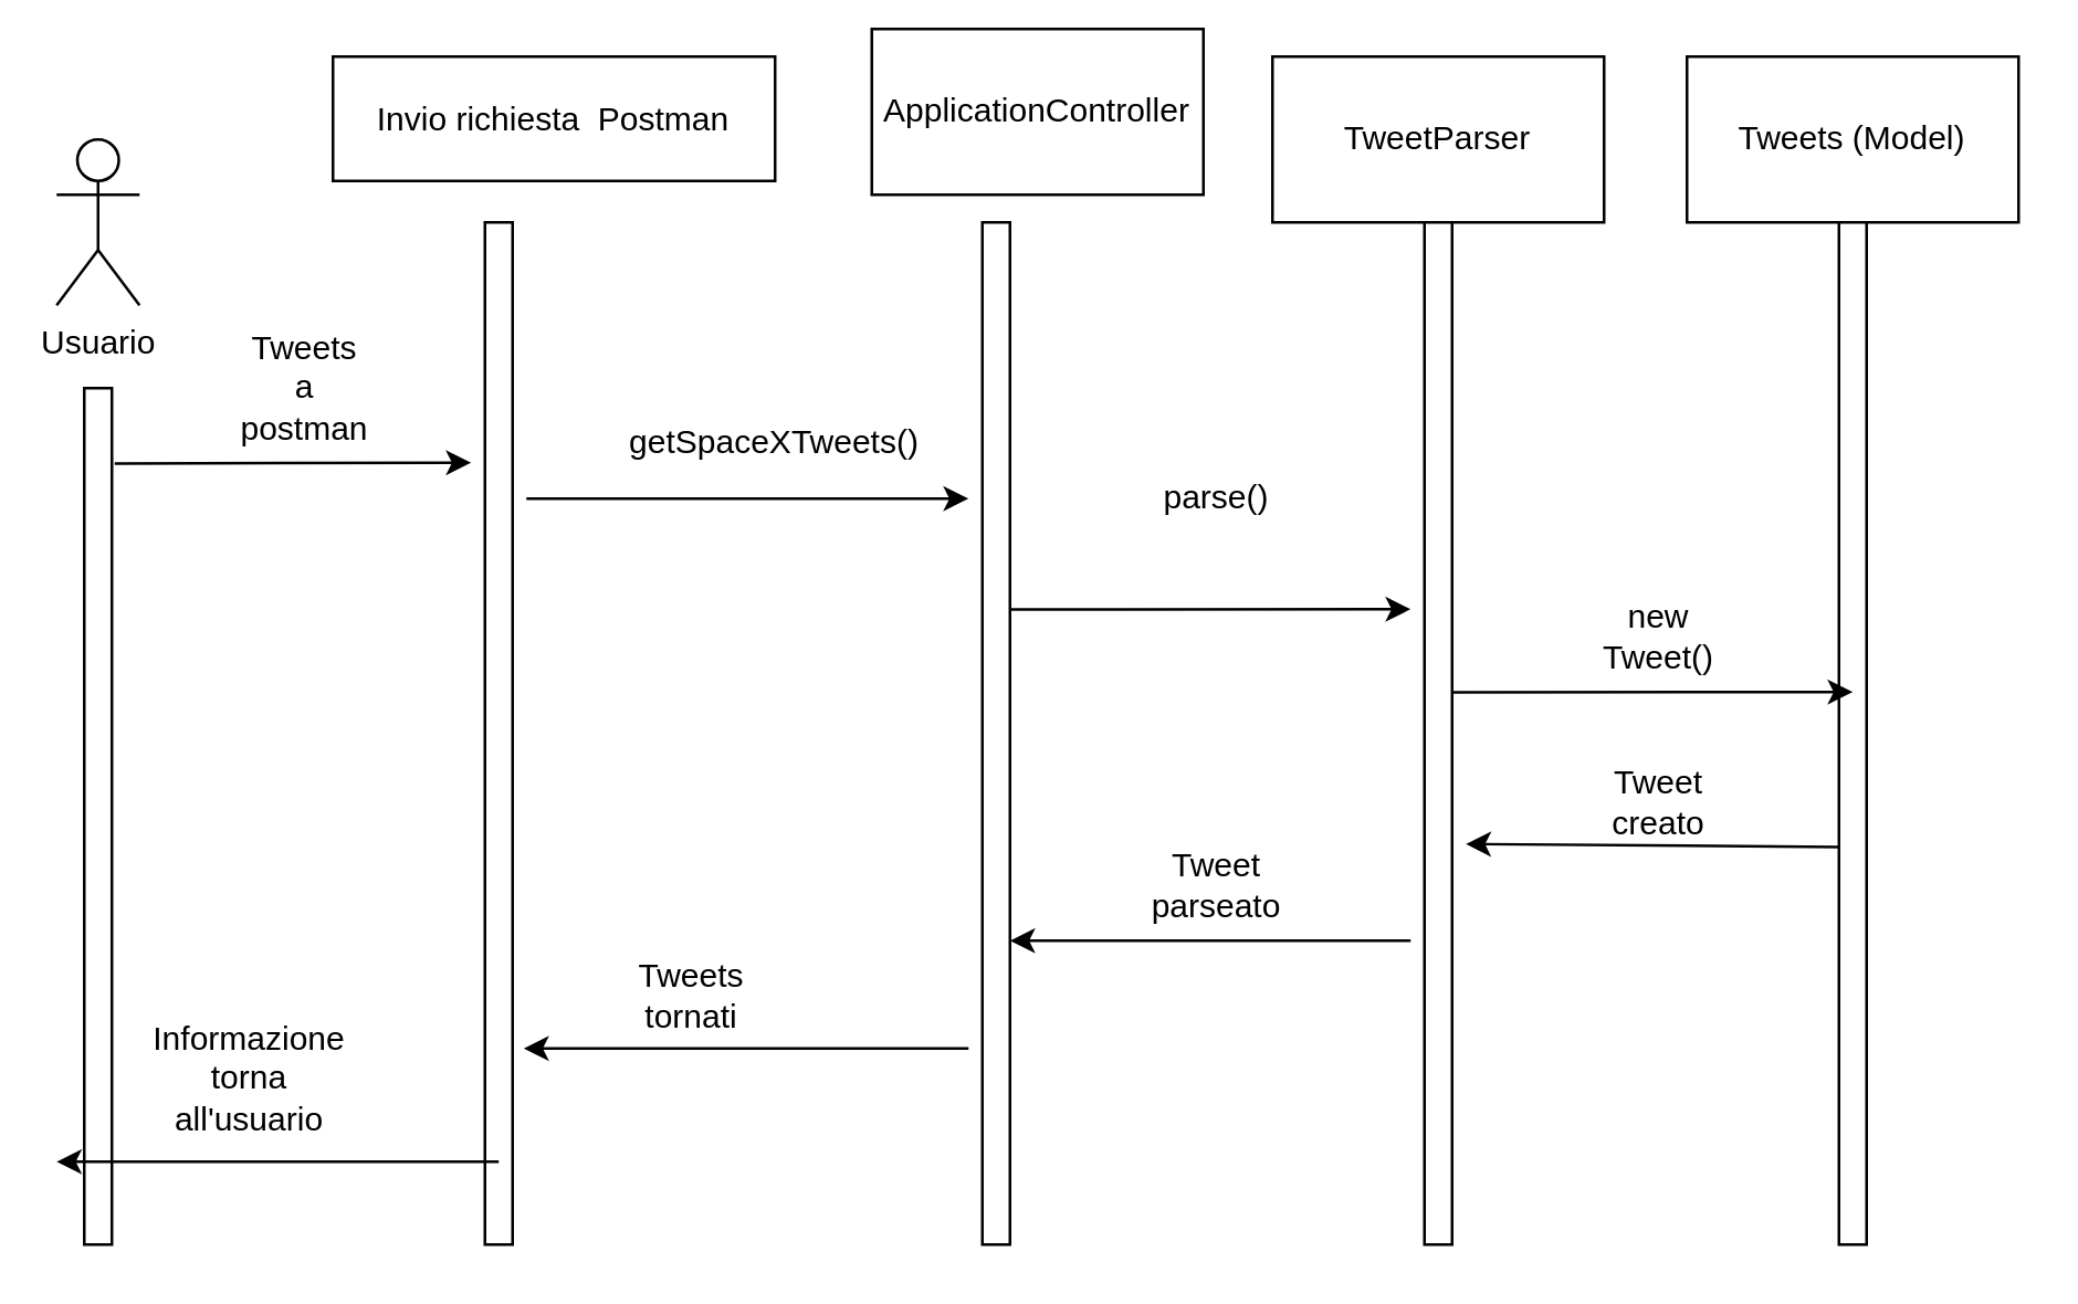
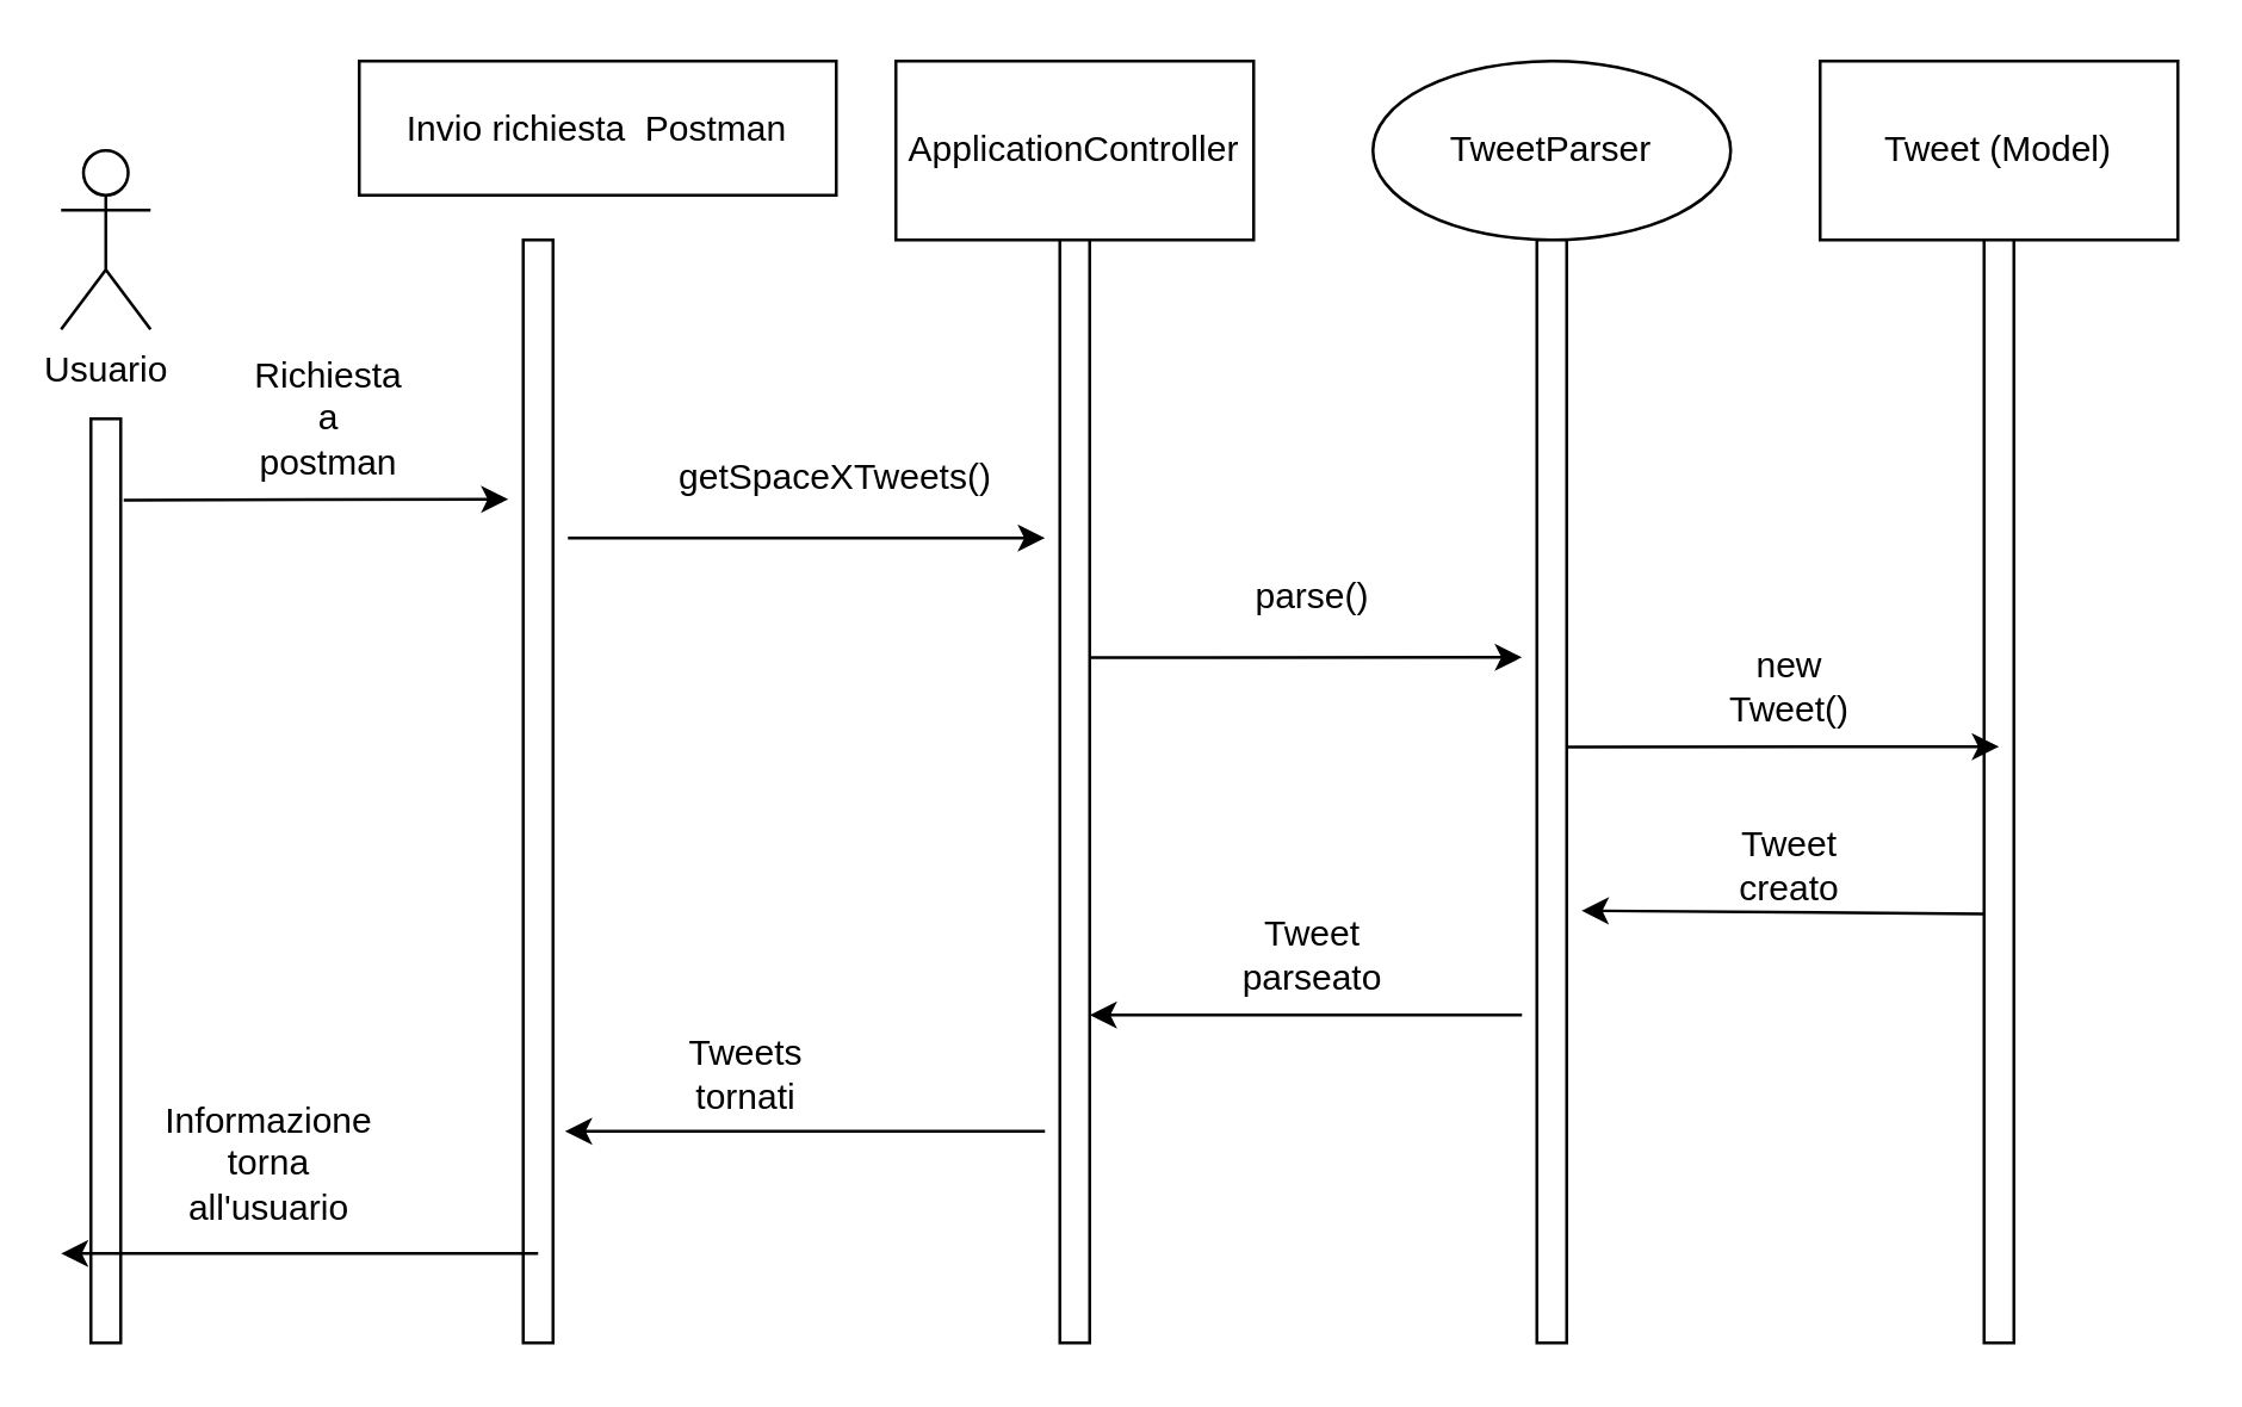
- <mxCell id="5" value="ApplicationController" parent="1" style="rounded=0;whiteSpace=wrap;html=1;" vertex="1"><mxGeometry x="315" y="10" as="geometry" width="120" height="60" /></mxCell>
+ <mxCell id="5" value="ApplicationController" parent="1" style="rounded=0;whiteSpace=wrap;html=1;" vertex="1"><mxGeometry as="geometry" x="300" y="20" width="120" height="60" /></mxCell>
- <mxCell id="6" value="TweetParser" parent="1" style="rounded=0;whiteSpace=wrap;html=1;" vertex="1"><mxGeometry as="geometry" x="460" y="20" width="120" height="60" /></mxCell>
+ <mxCell id="6" value="TweetParser" parent="1" style="ellipse;whiteSpace=wrap;html=1;" vertex="1"><mxGeometry as="geometry" x="460" y="20" width="120" height="60" /></mxCell>
- <mxCell id="7" value="Tweets (Model)" parent="1" style="rounded=0;whiteSpace=wrap;html=1;" vertex="1"><mxGeometry as="geometry" x="610" y="20" width="120" height="60" /></mxCell>
+ <mxCell id="7" value="Tweet (Model)" parent="1" style="rounded=0;whiteSpace=wrap;html=1;" vertex="1"><mxGeometry as="geometry" x="610" y="20" width="120" height="60" /></mxCell>
- <mxCell id="13" value="Tweets a postman" parent="1" style="text;html=1;strokeColor=none;fillColor=none;align=center;verticalAlign=middle;whiteSpace=wrap;rounded=0;" vertex="1"><mxGeometry as="geometry" x="90" y="130" width="40" height="20" /></mxCell>
+ <mxCell id="13" value="Richiesta a postman" parent="1" style="text;html=1;strokeColor=none;fillColor=none;align=center;verticalAlign=middle;whiteSpace=wrap;rounded=0;" vertex="1"><mxGeometry as="geometry" x="90" y="130" width="40" height="20" /></mxCell>
- <mxCell id="17" value="parse()" parent="1" style="text;html=1;strokeColor=none;fillColor=none;align=center;verticalAlign=middle;whiteSpace=wrap;rounded=0;" vertex="1"><mxGeometry x="420" y="170" as="geometry" width="40" height="20" /></mxCell>
+ <mxCell id="17" value="parse()" parent="1" style="text;html=1;strokeColor=none;fillColor=none;align=center;verticalAlign=middle;whiteSpace=wrap;rounded=0;" vertex="1"><mxGeometry as="geometry" x="420" y="190" width="40" height="20" /></mxCell>
